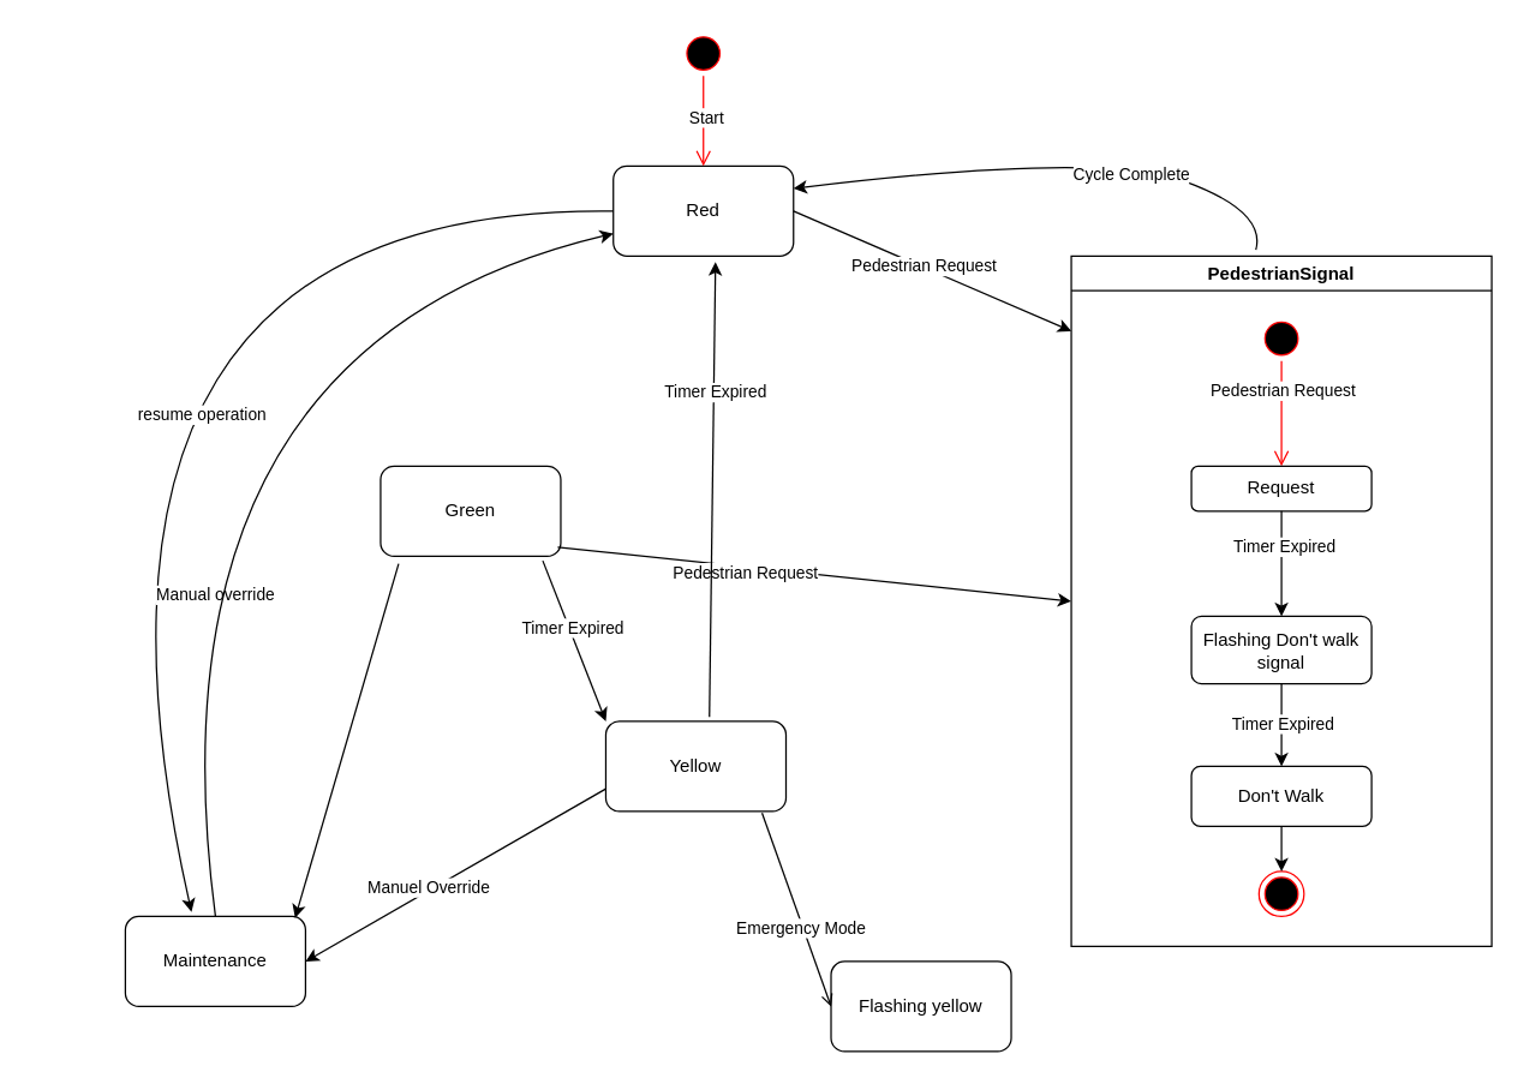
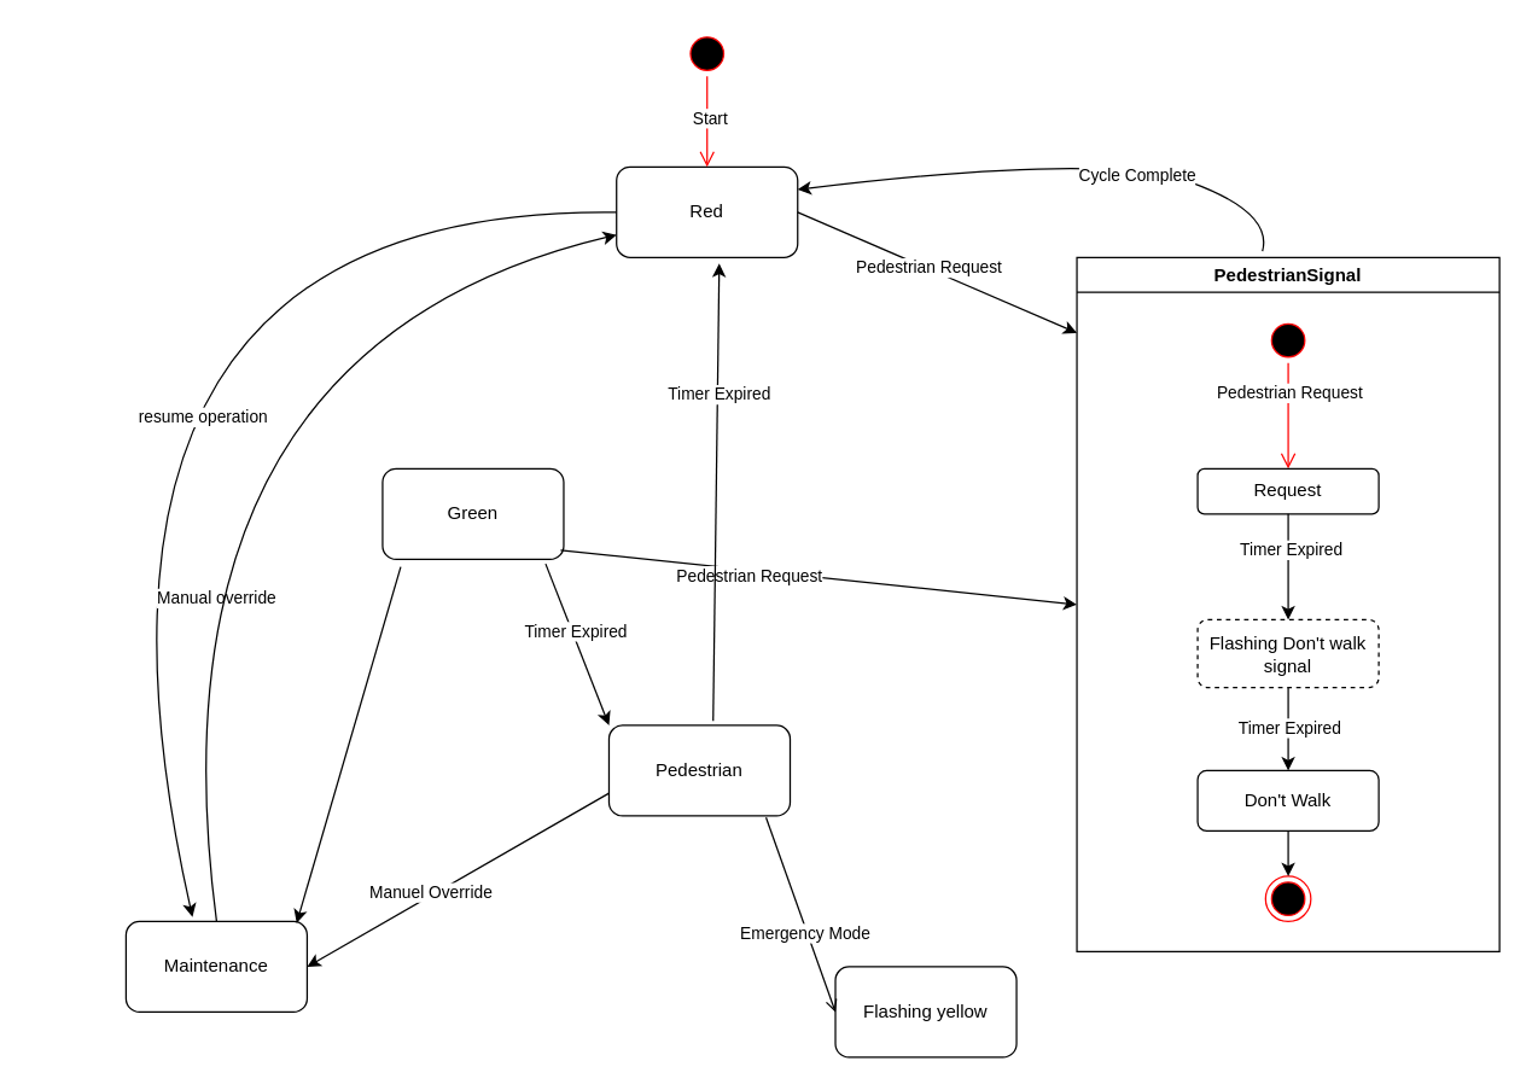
- <mxCell id="30" value="Flashing Don't walk signal" style="rounded=1;whiteSpace=wrap;html=1;" vertex="1" parent="25"><mxGeometry x="80" y="240" width="120" height="45" as="geometry" /></mxCell>
+ <mxCell id="30" value="Flashing Don't walk signal" style="rounded=1;whiteSpace=wrap;html=1;dashed=1;" vertex="1" parent="25"><mxGeometry x="80" y="240" width="120" height="45" as="geometry" /></mxCell>
- <mxCell id="7" value="Yellow" style="rounded=1;whiteSpace=wrap;html=1;" vertex="1" parent="1"><mxGeometry x="403" y="480" width="120" height="60" as="geometry" /></mxCell>
+ <mxCell id="7" value="Pedestrian" style="rounded=1;whiteSpace=wrap;html=1;" vertex="1" parent="1"><mxGeometry x="403" y="480" width="120" height="60" as="geometry" /></mxCell>
